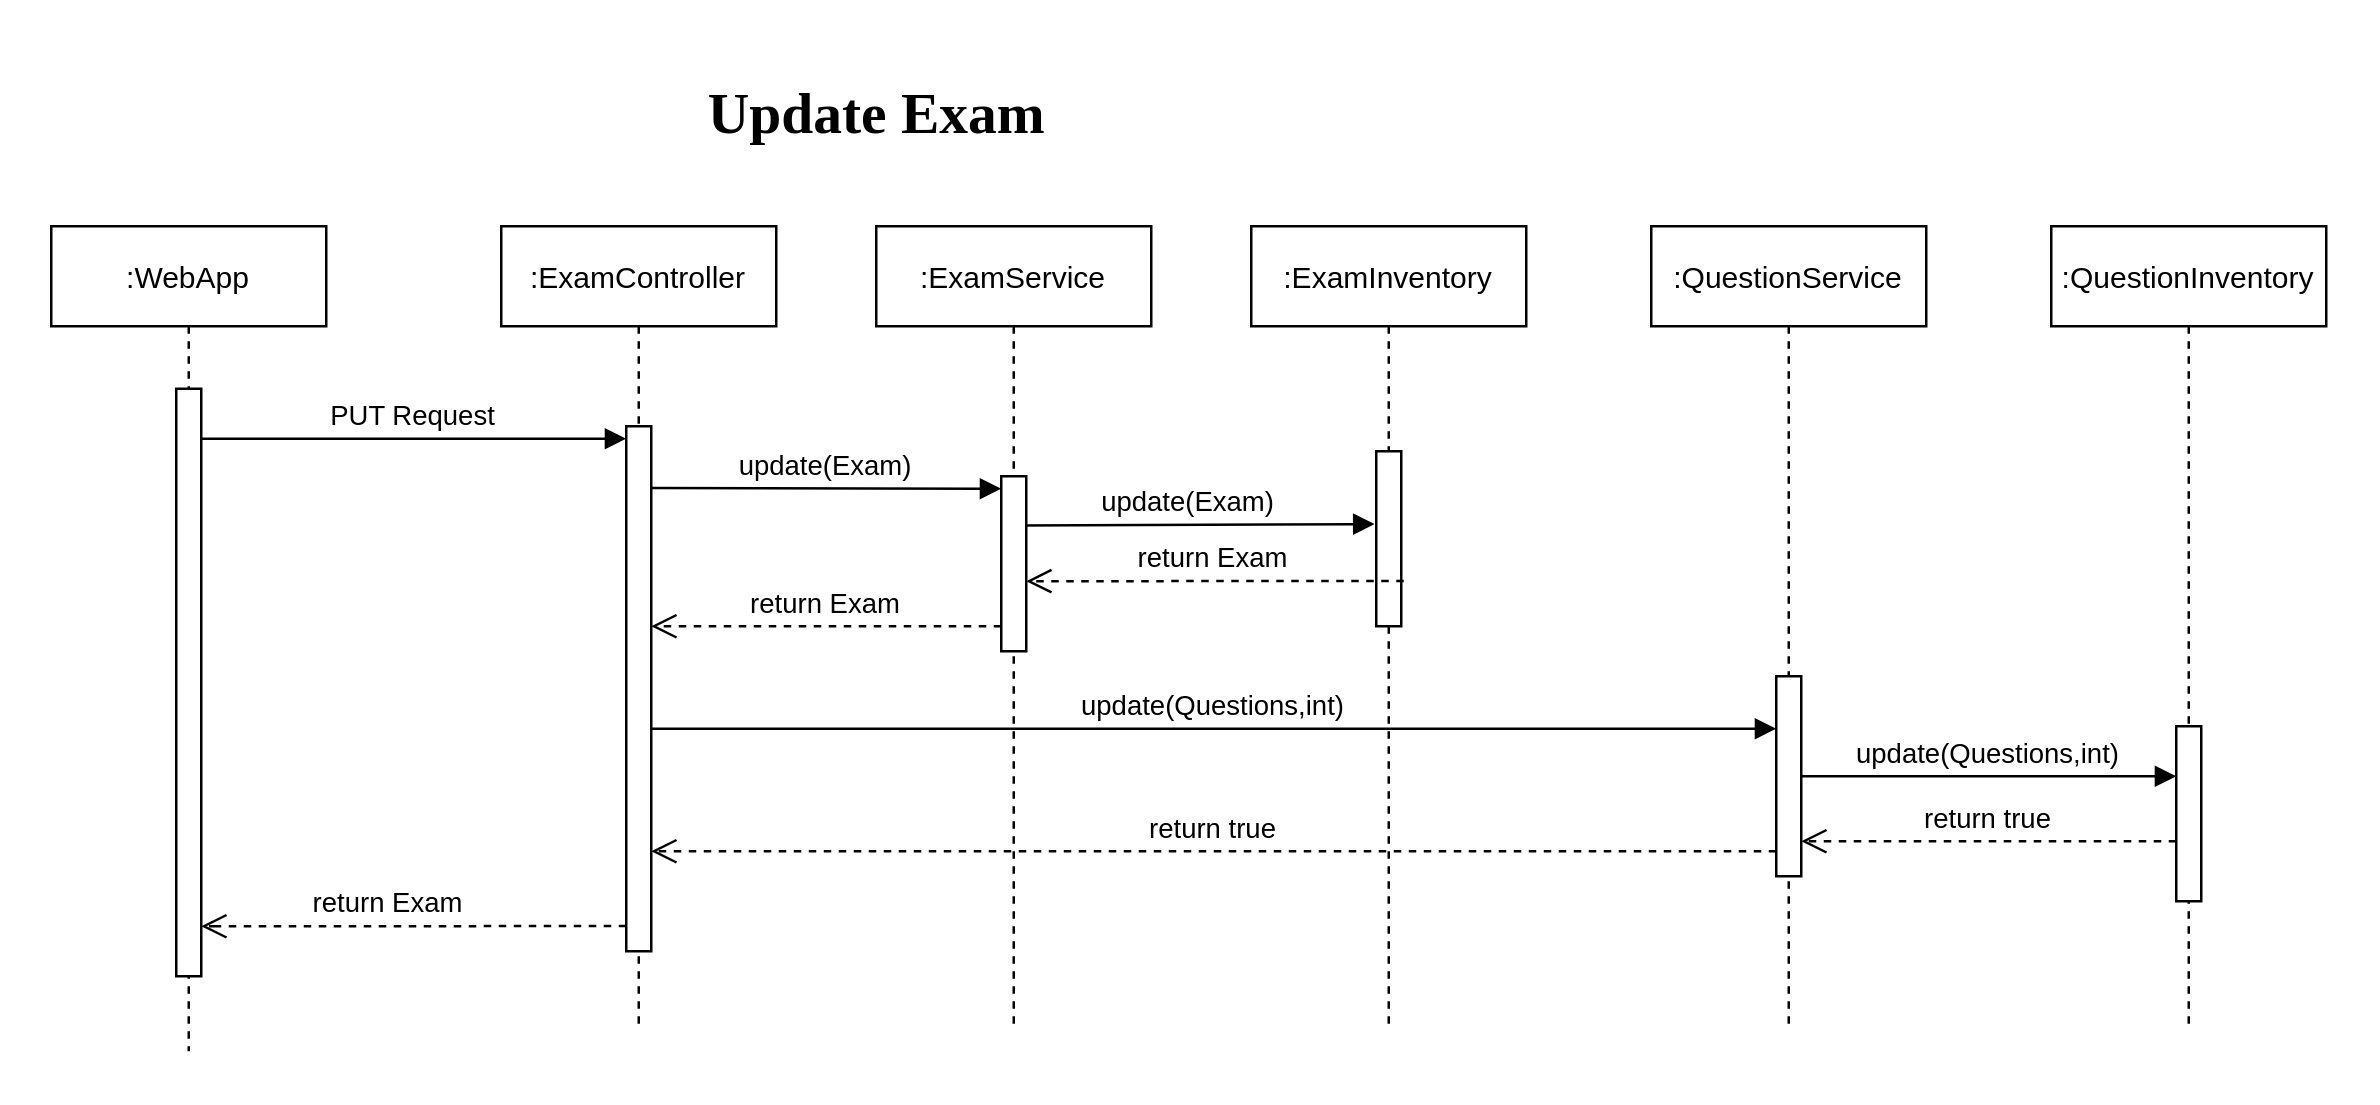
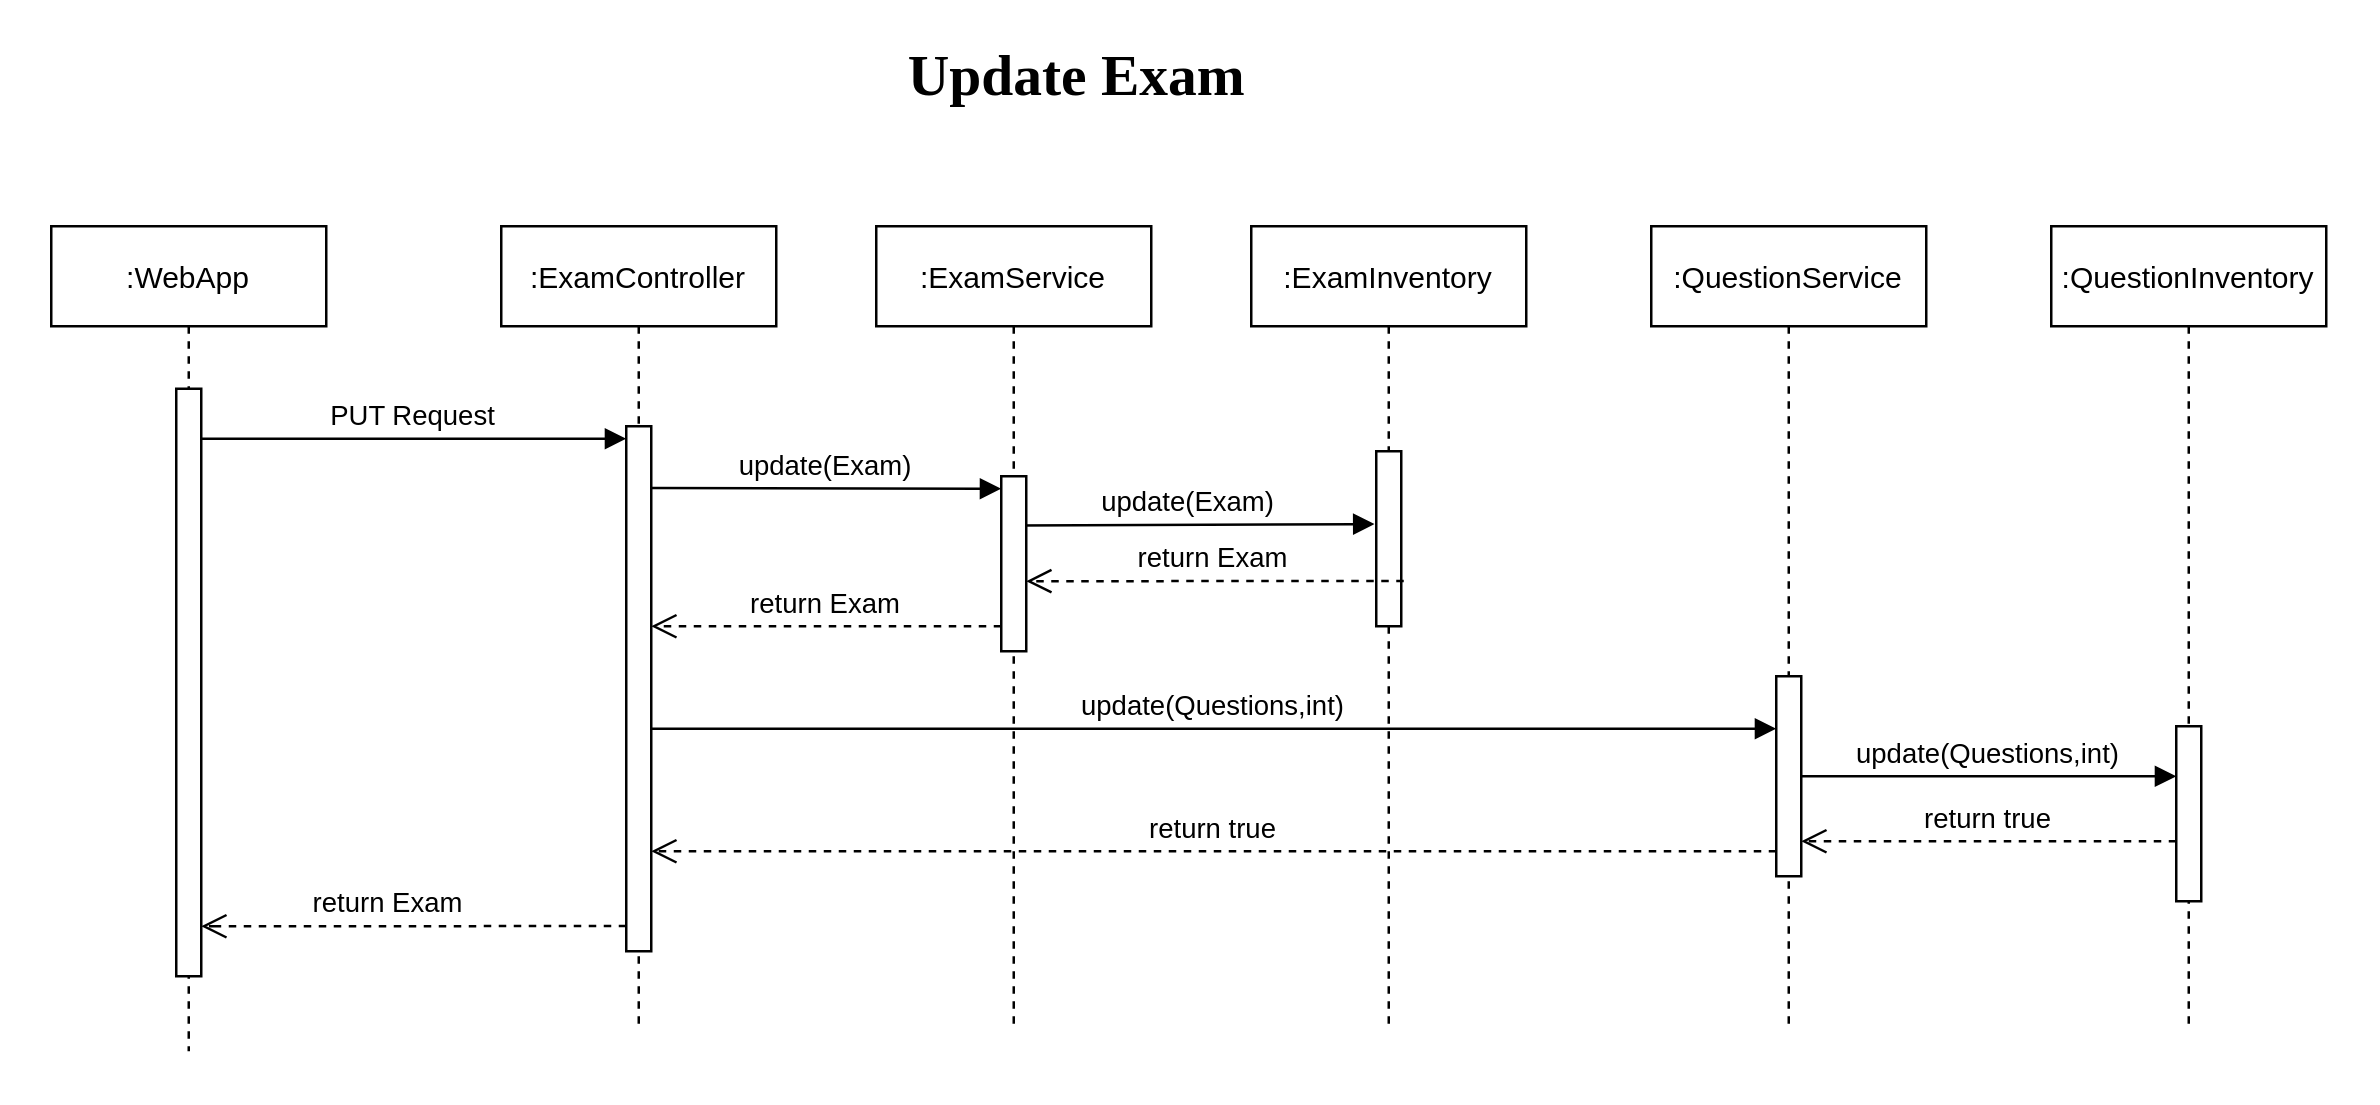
- <mxCell id="7" value="&lt;h1&gt;&lt;font face=&quot;Tahoma&quot;&gt;&lt;span style=&quot;font-size: 23px&quot;&gt;Update Exam&lt;/span&gt;&lt;/font&gt;&lt;/h1&gt;" style="text;html=1;align=center;verticalAlign=middle;resizable=0;points=[];autosize=1;" parent="1" vertex="1"><mxGeometry x="265" y="20" width="170" height="50" as="geometry" /></mxCell>
+ <mxCell id="7" value="&lt;h1&gt;&lt;font face=&quot;Tahoma&quot;&gt;&lt;span style=&quot;font-size: 23px&quot;&gt;Update Exam&lt;/span&gt;&lt;/font&gt;&lt;/h1&gt;" style="text;html=1;align=center;verticalAlign=middle;resizable=0;points=[];autosize=1;" parent="1" vertex="1"><mxGeometry x="345" y="5" width="170" height="50" as="geometry" /></mxCell>
